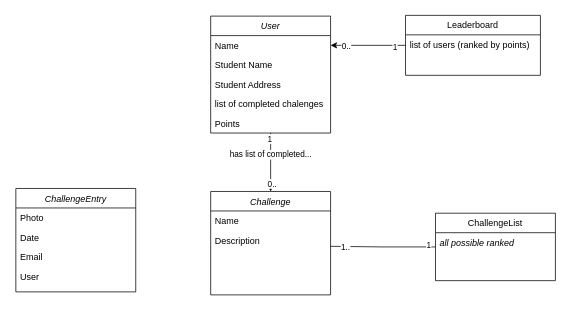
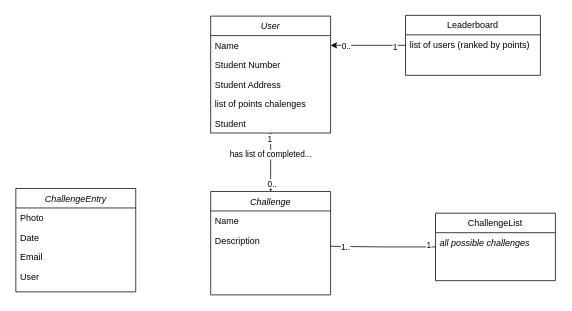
- <mxCell id="8" value="Student Name" style="text;align=left;verticalAlign=top;spacingLeft=4;spacingRight=4;overflow=hidden;rotatable=0;points=[[0,0.5],[1,0.5]];portConstraint=eastwest;rounded=0;shadow=0;html=0;" parent="6" vertex="1"><mxGeometry y="52" width="160" height="26" as="geometry" /></mxCell>
+ <mxCell id="8" value="Student Number" style="text;align=left;verticalAlign=top;spacingLeft=4;spacingRight=4;overflow=hidden;rotatable=0;points=[[0,0.5],[1,0.5]];portConstraint=eastwest;rounded=0;shadow=0;html=0;" parent="6" vertex="1"><mxGeometry y="52" width="160" height="26" as="geometry" /></mxCell>
- <mxCell id="10" value="list of completed chalenges" style="text;align=left;verticalAlign=top;spacingLeft=4;spacingRight=4;overflow=hidden;rotatable=0;points=[[0,0.5],[1,0.5]];portConstraint=eastwest;rounded=0;shadow=0;html=0;" vertex="1" parent="6"><mxGeometry y="104" width="160" height="26" as="geometry" /></mxCell>
+ <mxCell id="10" value="list of points chalenges" style="text;align=left;verticalAlign=top;spacingLeft=4;spacingRight=4;overflow=hidden;rotatable=0;points=[[0,0.5],[1,0.5]];portConstraint=eastwest;rounded=0;shadow=0;html=0;" vertex="1" parent="6"><mxGeometry y="104" width="160" height="26" as="geometry" /></mxCell>
- <mxCell id="11" value="Points" style="text;align=left;verticalAlign=top;spacingLeft=4;spacingRight=4;overflow=hidden;rotatable=0;points=[[0,0.5],[1,0.5]];portConstraint=eastwest;rounded=0;shadow=0;html=0;" vertex="1" parent="6"><mxGeometry y="130" width="160" height="26" as="geometry" /></mxCell>
+ <mxCell id="11" value="Student" style="text;align=left;verticalAlign=top;spacingLeft=4;spacingRight=4;overflow=hidden;rotatable=0;points=[[0,0.5],[1,0.5]];portConstraint=eastwest;rounded=0;shadow=0;html=0;" vertex="1" parent="6"><mxGeometry y="130" width="160" height="26" as="geometry" /></mxCell>
- <mxCell id="16" value="all possible ranked" style="text;align=left;verticalAlign=top;spacingLeft=4;spacingRight=4;overflow=hidden;rotatable=0;points=[[0,0.5],[1,0.5]];portConstraint=eastwest;fontStyle=2" parent="15" vertex="1"><mxGeometry y="26" width="160" height="26" as="geometry" /></mxCell>
+ <mxCell id="16" value="all possible challenges" style="text;align=left;verticalAlign=top;spacingLeft=4;spacingRight=4;overflow=hidden;rotatable=0;points=[[0,0.5],[1,0.5]];portConstraint=eastwest;fontStyle=2" parent="15" vertex="1"><mxGeometry y="26" width="160" height="26" as="geometry" /></mxCell>
